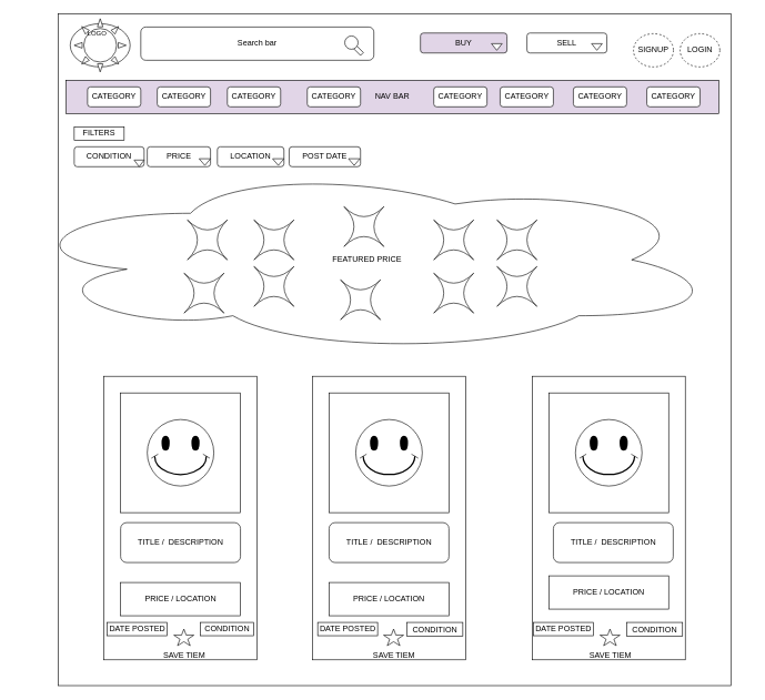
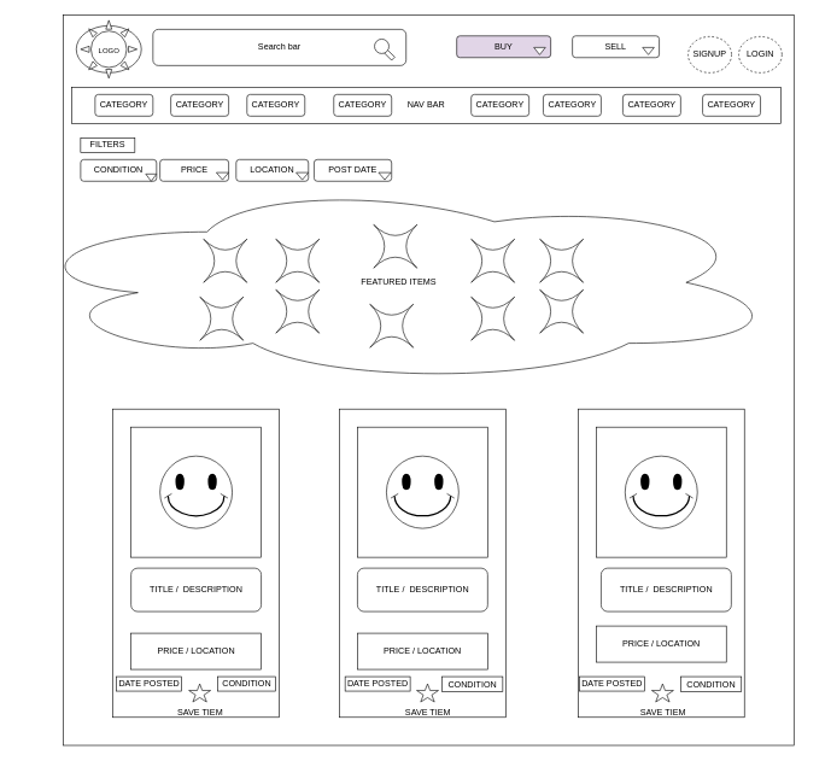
- <mxCell id="79" value="LOGO" style="text;html=1;align=center;verticalAlign=middle;resizable=0;points=[];autosize=1;strokeColor=none;fillColor=none;fontSize=10;" vertex="1" parent="76"><mxGeometry x="20" y="11.5" width="40" height="20" as="geometry" /></mxCell>
+ <mxCell id="79" value="LOGO" style="text;html=1;align=center;verticalAlign=middle;resizable=0;points=[];autosize=1;strokeColor=none;fillColor=none;fontSize=10;" vertex="1" parent="76"><mxGeometry x="25" y="31.5" width="40" height="20" as="geometry" /></mxCell>
- <mxCell id="67" value="NAV BAR" style="rounded=0;whiteSpace=wrap;html=1;fillColor=#e1d5e7;" vertex="1" parent="66"><mxGeometry width="980" height="50" as="geometry" /></mxCell>
+ <mxCell id="67" value="NAV BAR" style="rounded=0;whiteSpace=wrap;html=1;" vertex="1" parent="66"><mxGeometry width="980" height="50" as="geometry" /></mxCell>
- <mxCell id="6" value="FEATURED PRICE" style="ellipse;shape=cloud;whiteSpace=wrap;html=1;" vertex="1" parent="1"><mxGeometry x="20.68" y="250" width="1060" height="280" as="geometry" /></mxCell>
+ <mxCell id="6" value="FEATURED ITEMS" style="ellipse;shape=cloud;whiteSpace=wrap;html=1;" vertex="1" parent="1"><mxGeometry x="20.68" y="250" width="1060" height="280" as="geometry" /></mxCell>
